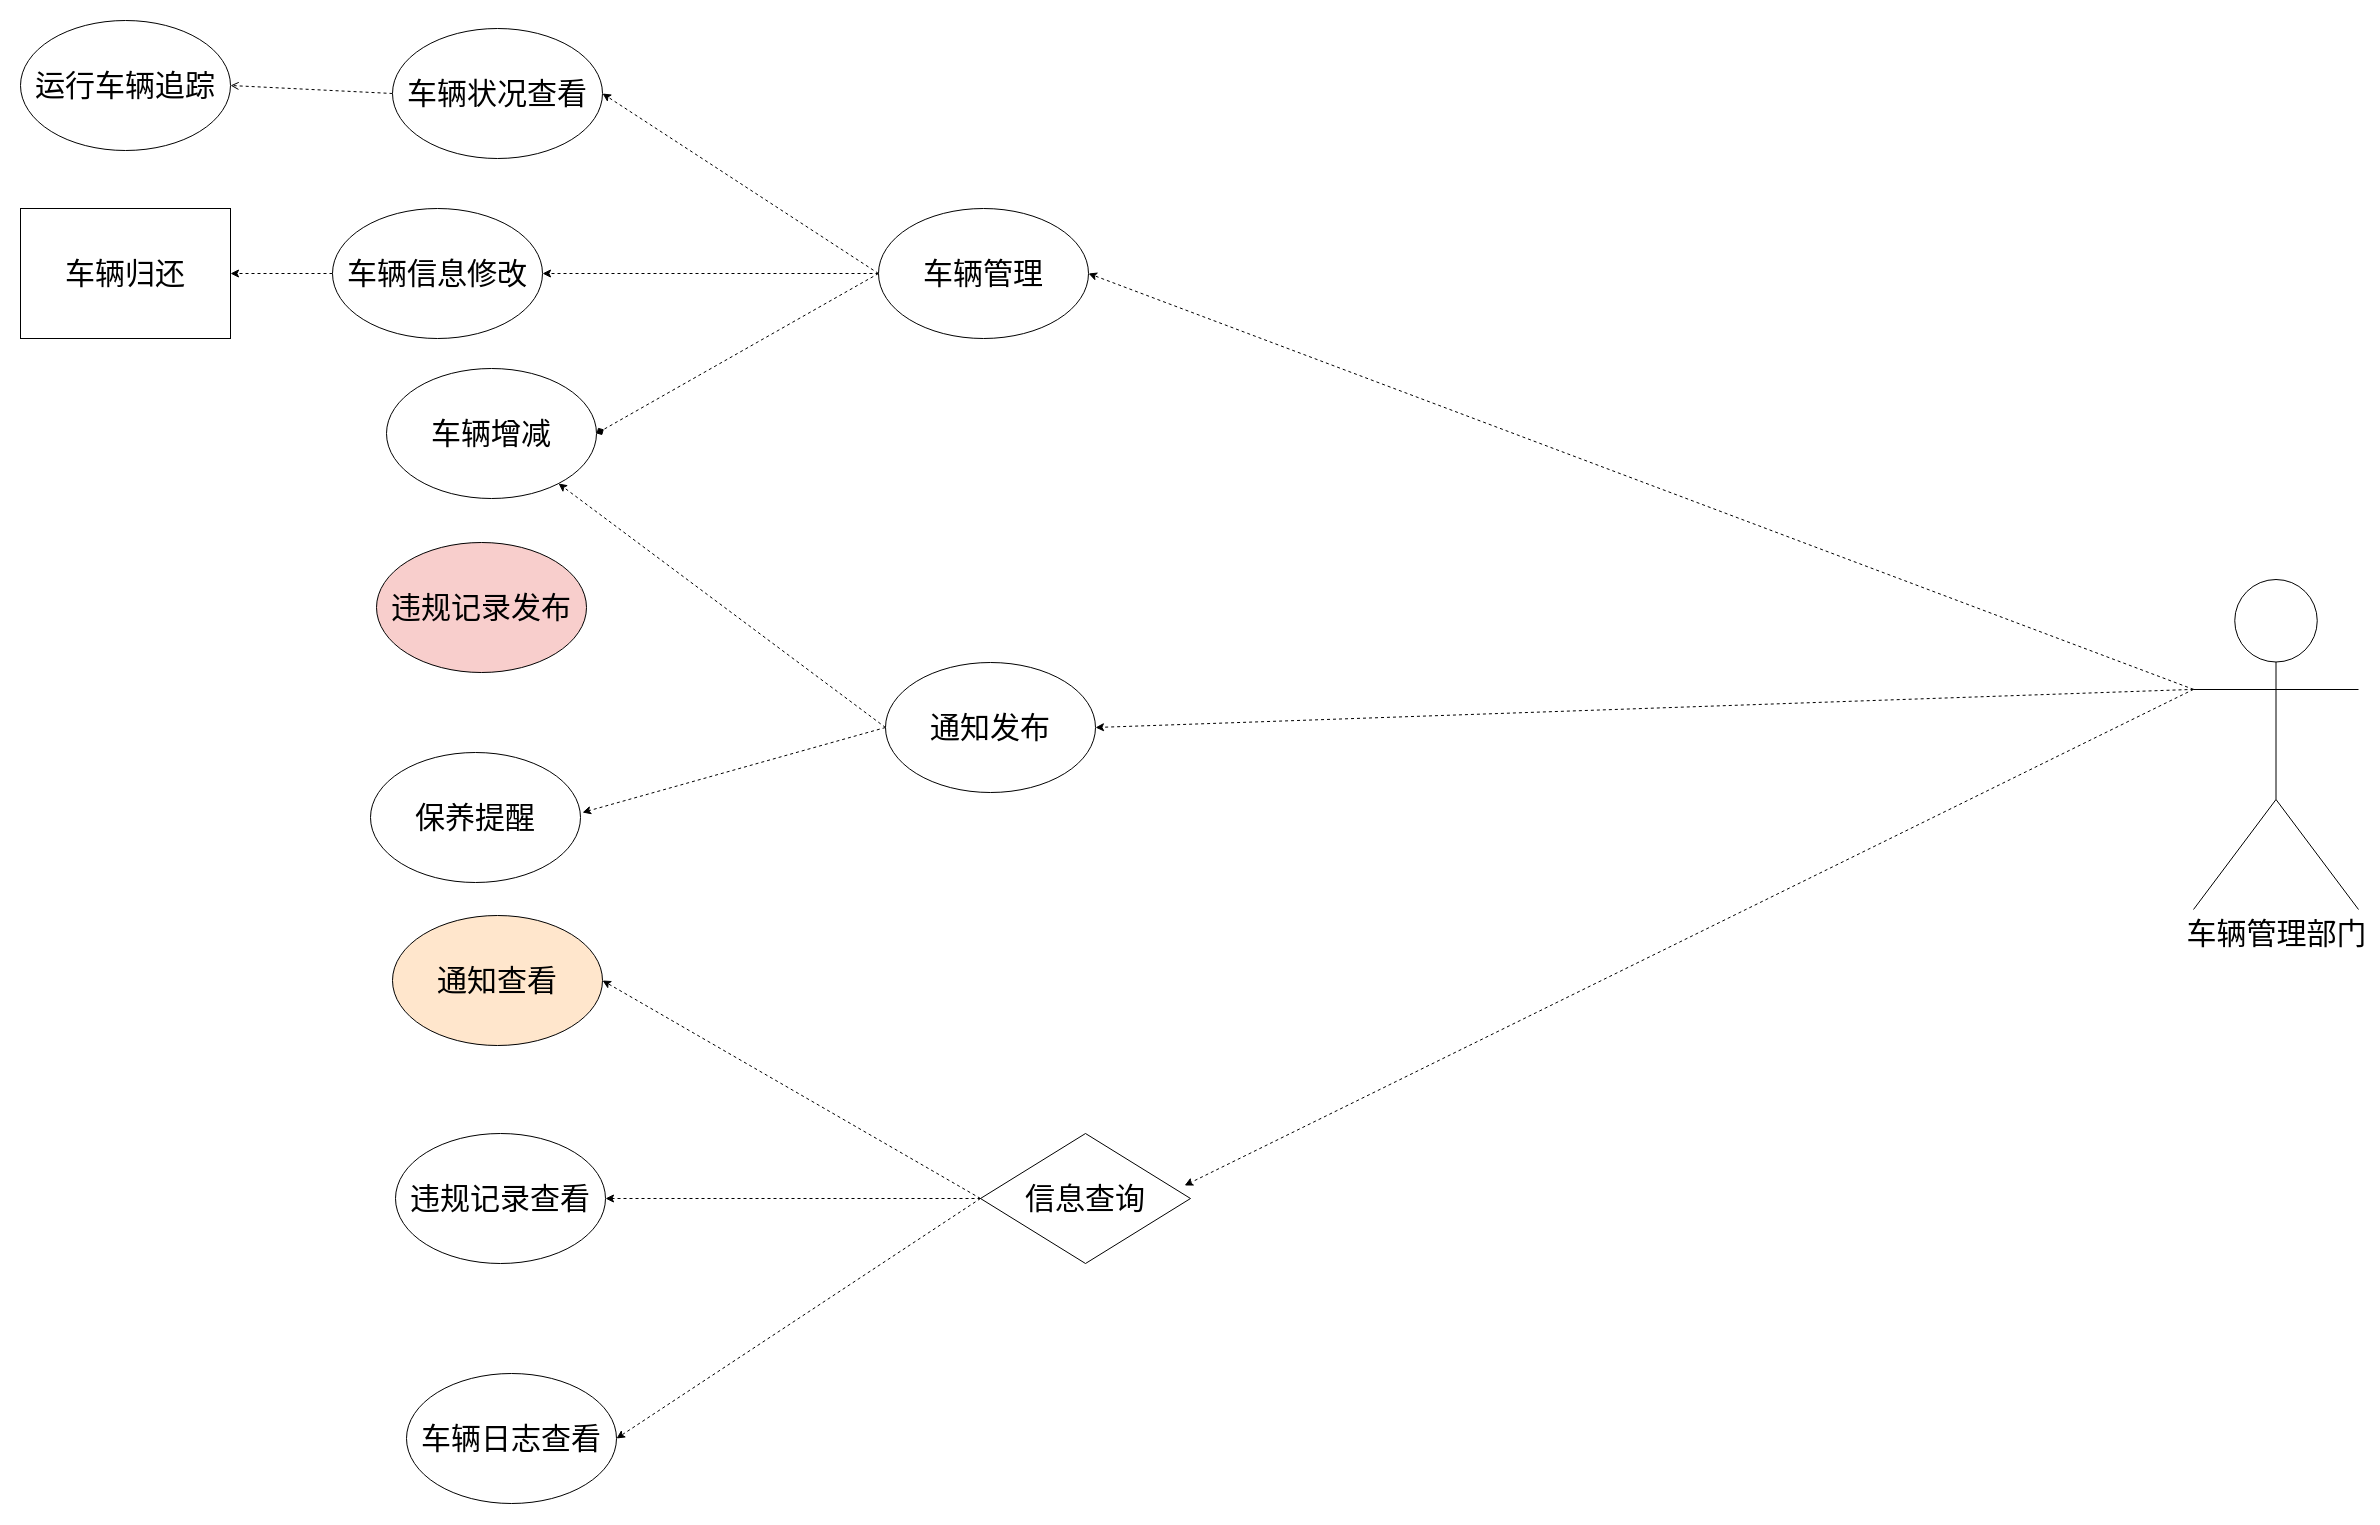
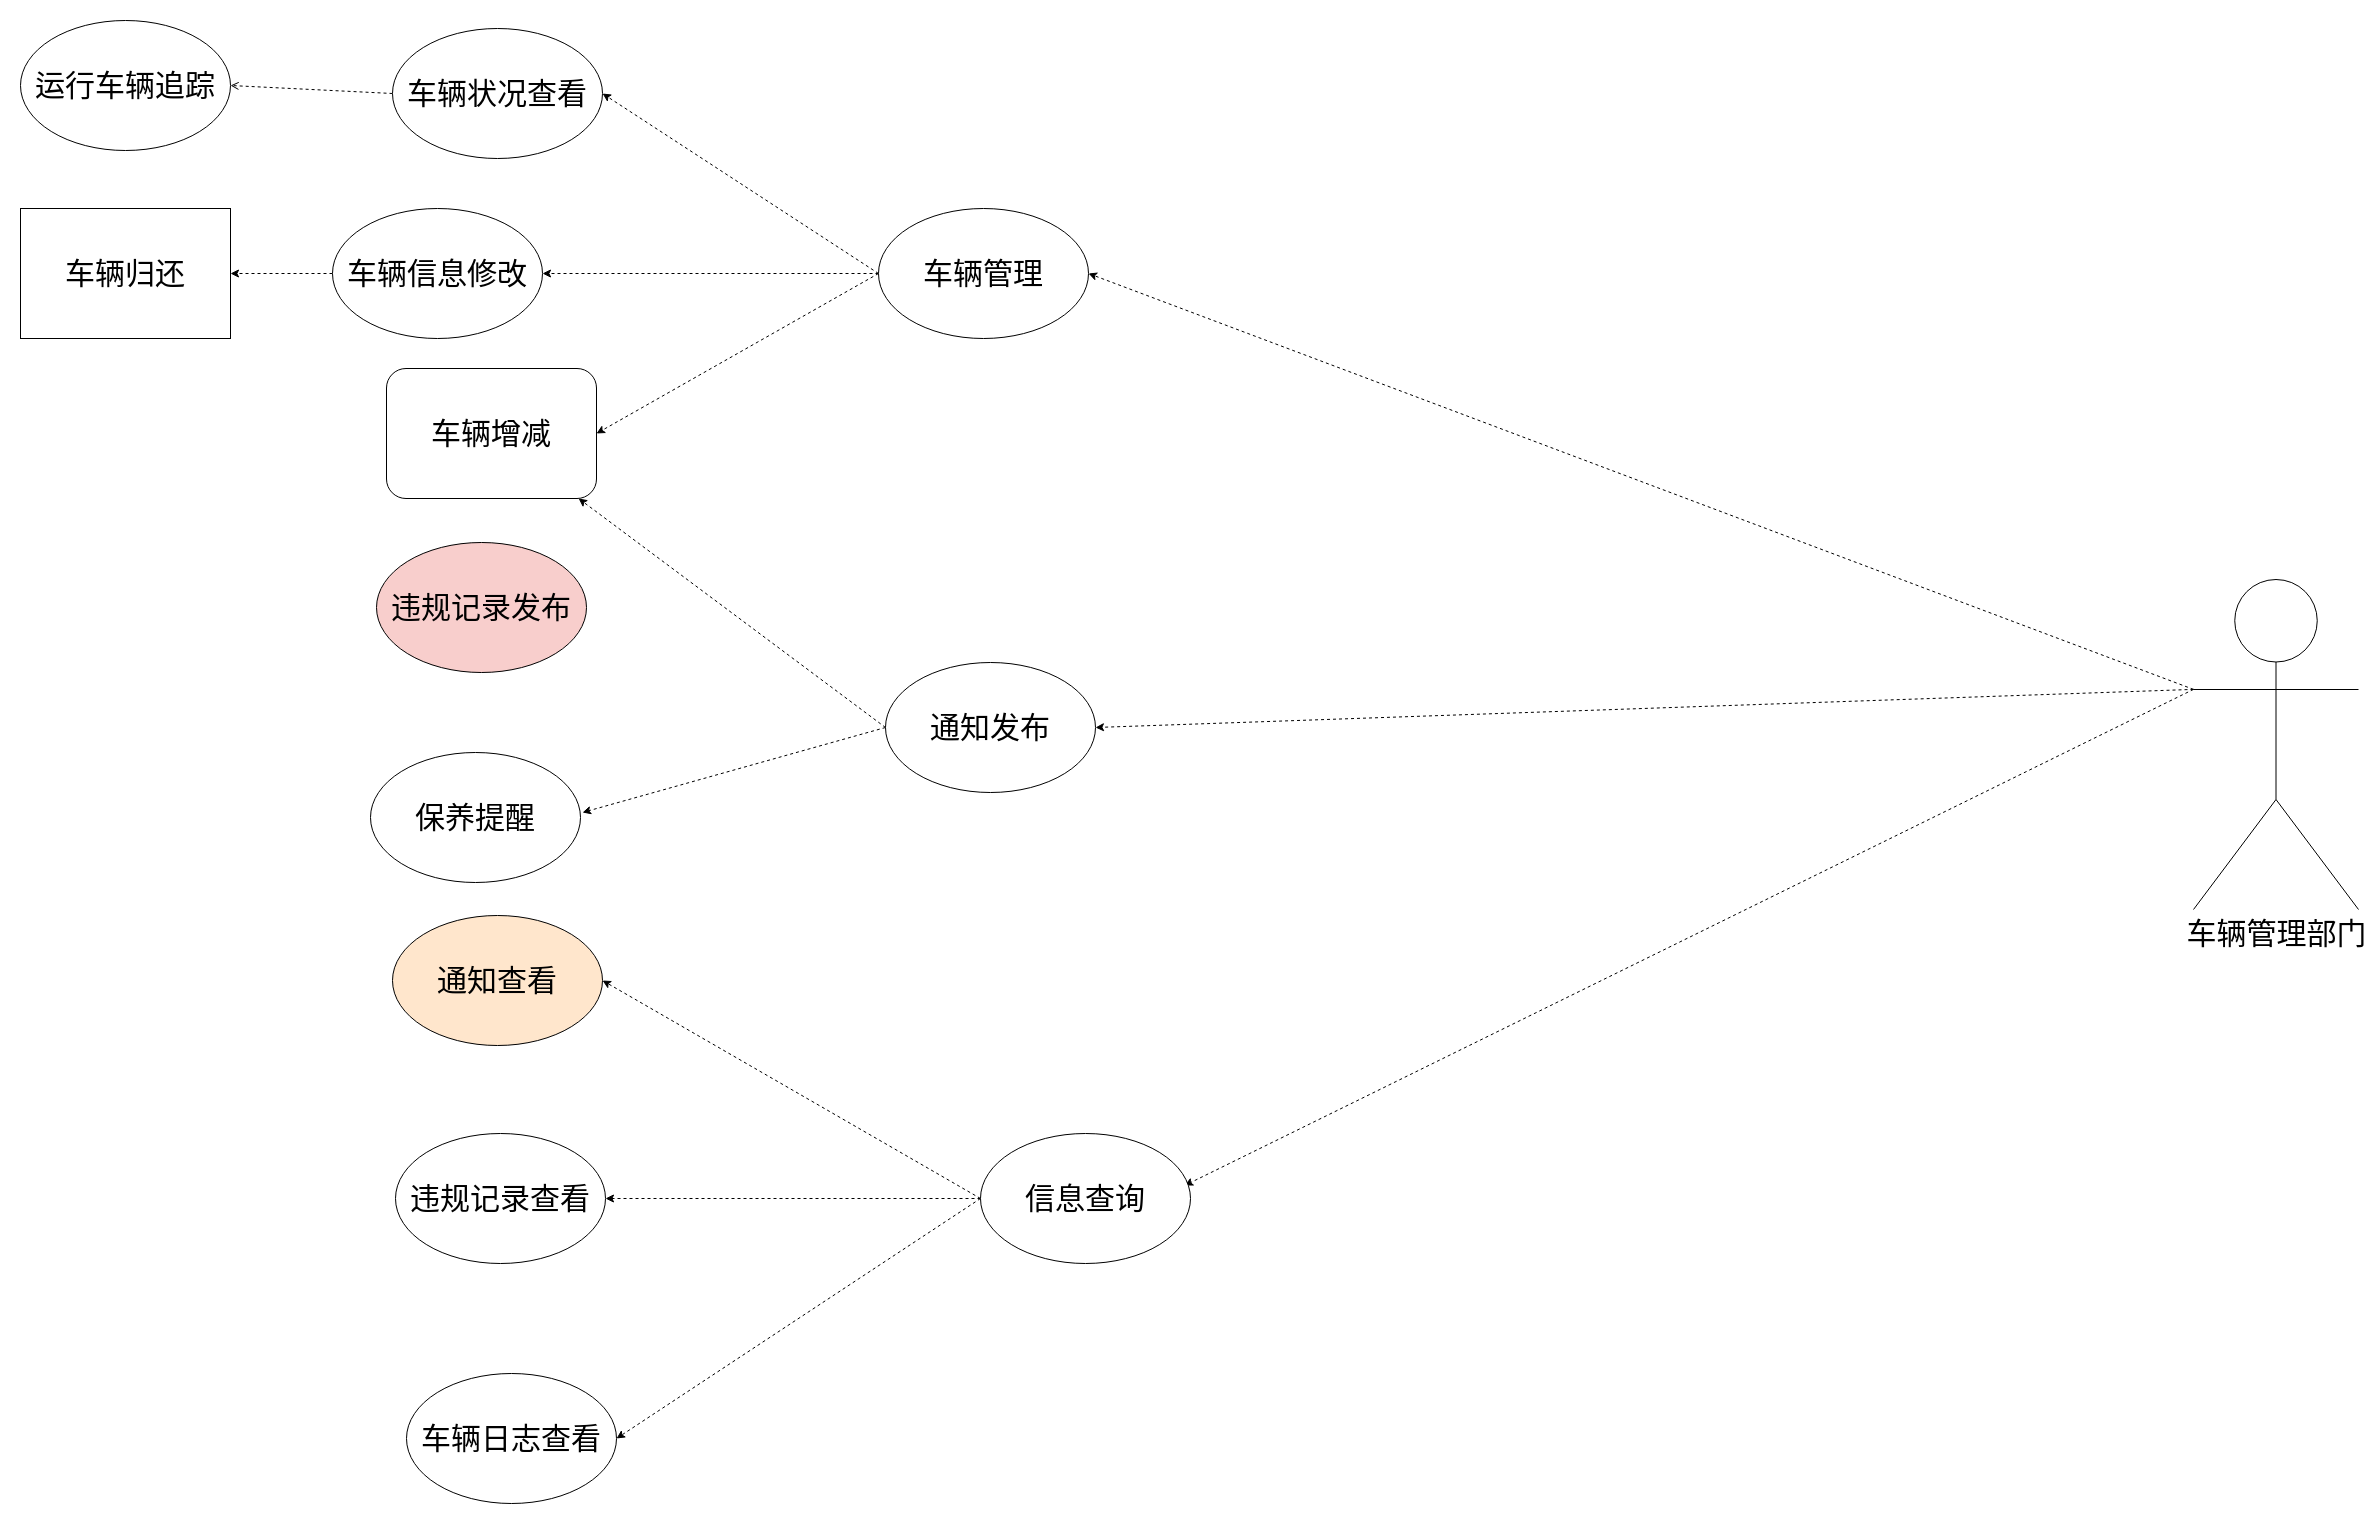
- <mxCell id="8" style="edgeStyle=none;rounded=0;orthogonalLoop=1;jettySize=auto;html=1;exitX=0;exitY=0.5;exitDx=0;exitDy=0;entryX=1;entryY=0.5;entryDx=0;entryDy=0;dashed=1;fontSize=30;endArrow=diamond;" edge="1" parent="1" source="9" target="18"><mxGeometry relative="1" as="geometry" /></mxCell>
+ <mxCell id="8" style="edgeStyle=none;rounded=0;orthogonalLoop=1;jettySize=auto;html=1;exitX=0;exitY=0.5;exitDx=0;exitDy=0;entryX=1;entryY=0.5;entryDx=0;entryDy=0;dashed=1;fontSize=30;" edge="1" parent="1" source="9" target="18"><mxGeometry relative="1" as="geometry" /></mxCell>
- <mxCell id="18" value="&lt;span style=&quot;font-size: 30px&quot;&gt;车辆增减&lt;/span&gt;" style="ellipse;whiteSpace=wrap;html=1;fontSize=30;" vertex="1" parent="1"><mxGeometry x="386" y="368" width="210" height="130" as="geometry" /></mxCell>
+ <mxCell id="18" value="&lt;span style=&quot;font-size: 30px&quot;&gt;车辆增减&lt;/span&gt;" style="whiteSpace=wrap;html=1;fontSize=30;rounded=1;" vertex="1" parent="1"><mxGeometry x="386" y="368" width="210" height="130" as="geometry" /></mxCell>
- <mxCell id="22" value="&lt;span style=&quot;font-size: 30px;&quot;&gt;信息查询&lt;/span&gt;" style="rhombus;whiteSpace=wrap;html=1;fontSize=30;" vertex="1" parent="1"><mxGeometry x="980" y="1133" width="210" height="130" as="geometry" /></mxCell>
+ <mxCell id="22" value="&lt;span style=&quot;font-size: 30px;&quot;&gt;信息查询&lt;/span&gt;" style="ellipse;whiteSpace=wrap;html=1;fontSize=30;" vertex="1" parent="1"><mxGeometry x="980" y="1133" width="210" height="130" as="geometry" /></mxCell>
